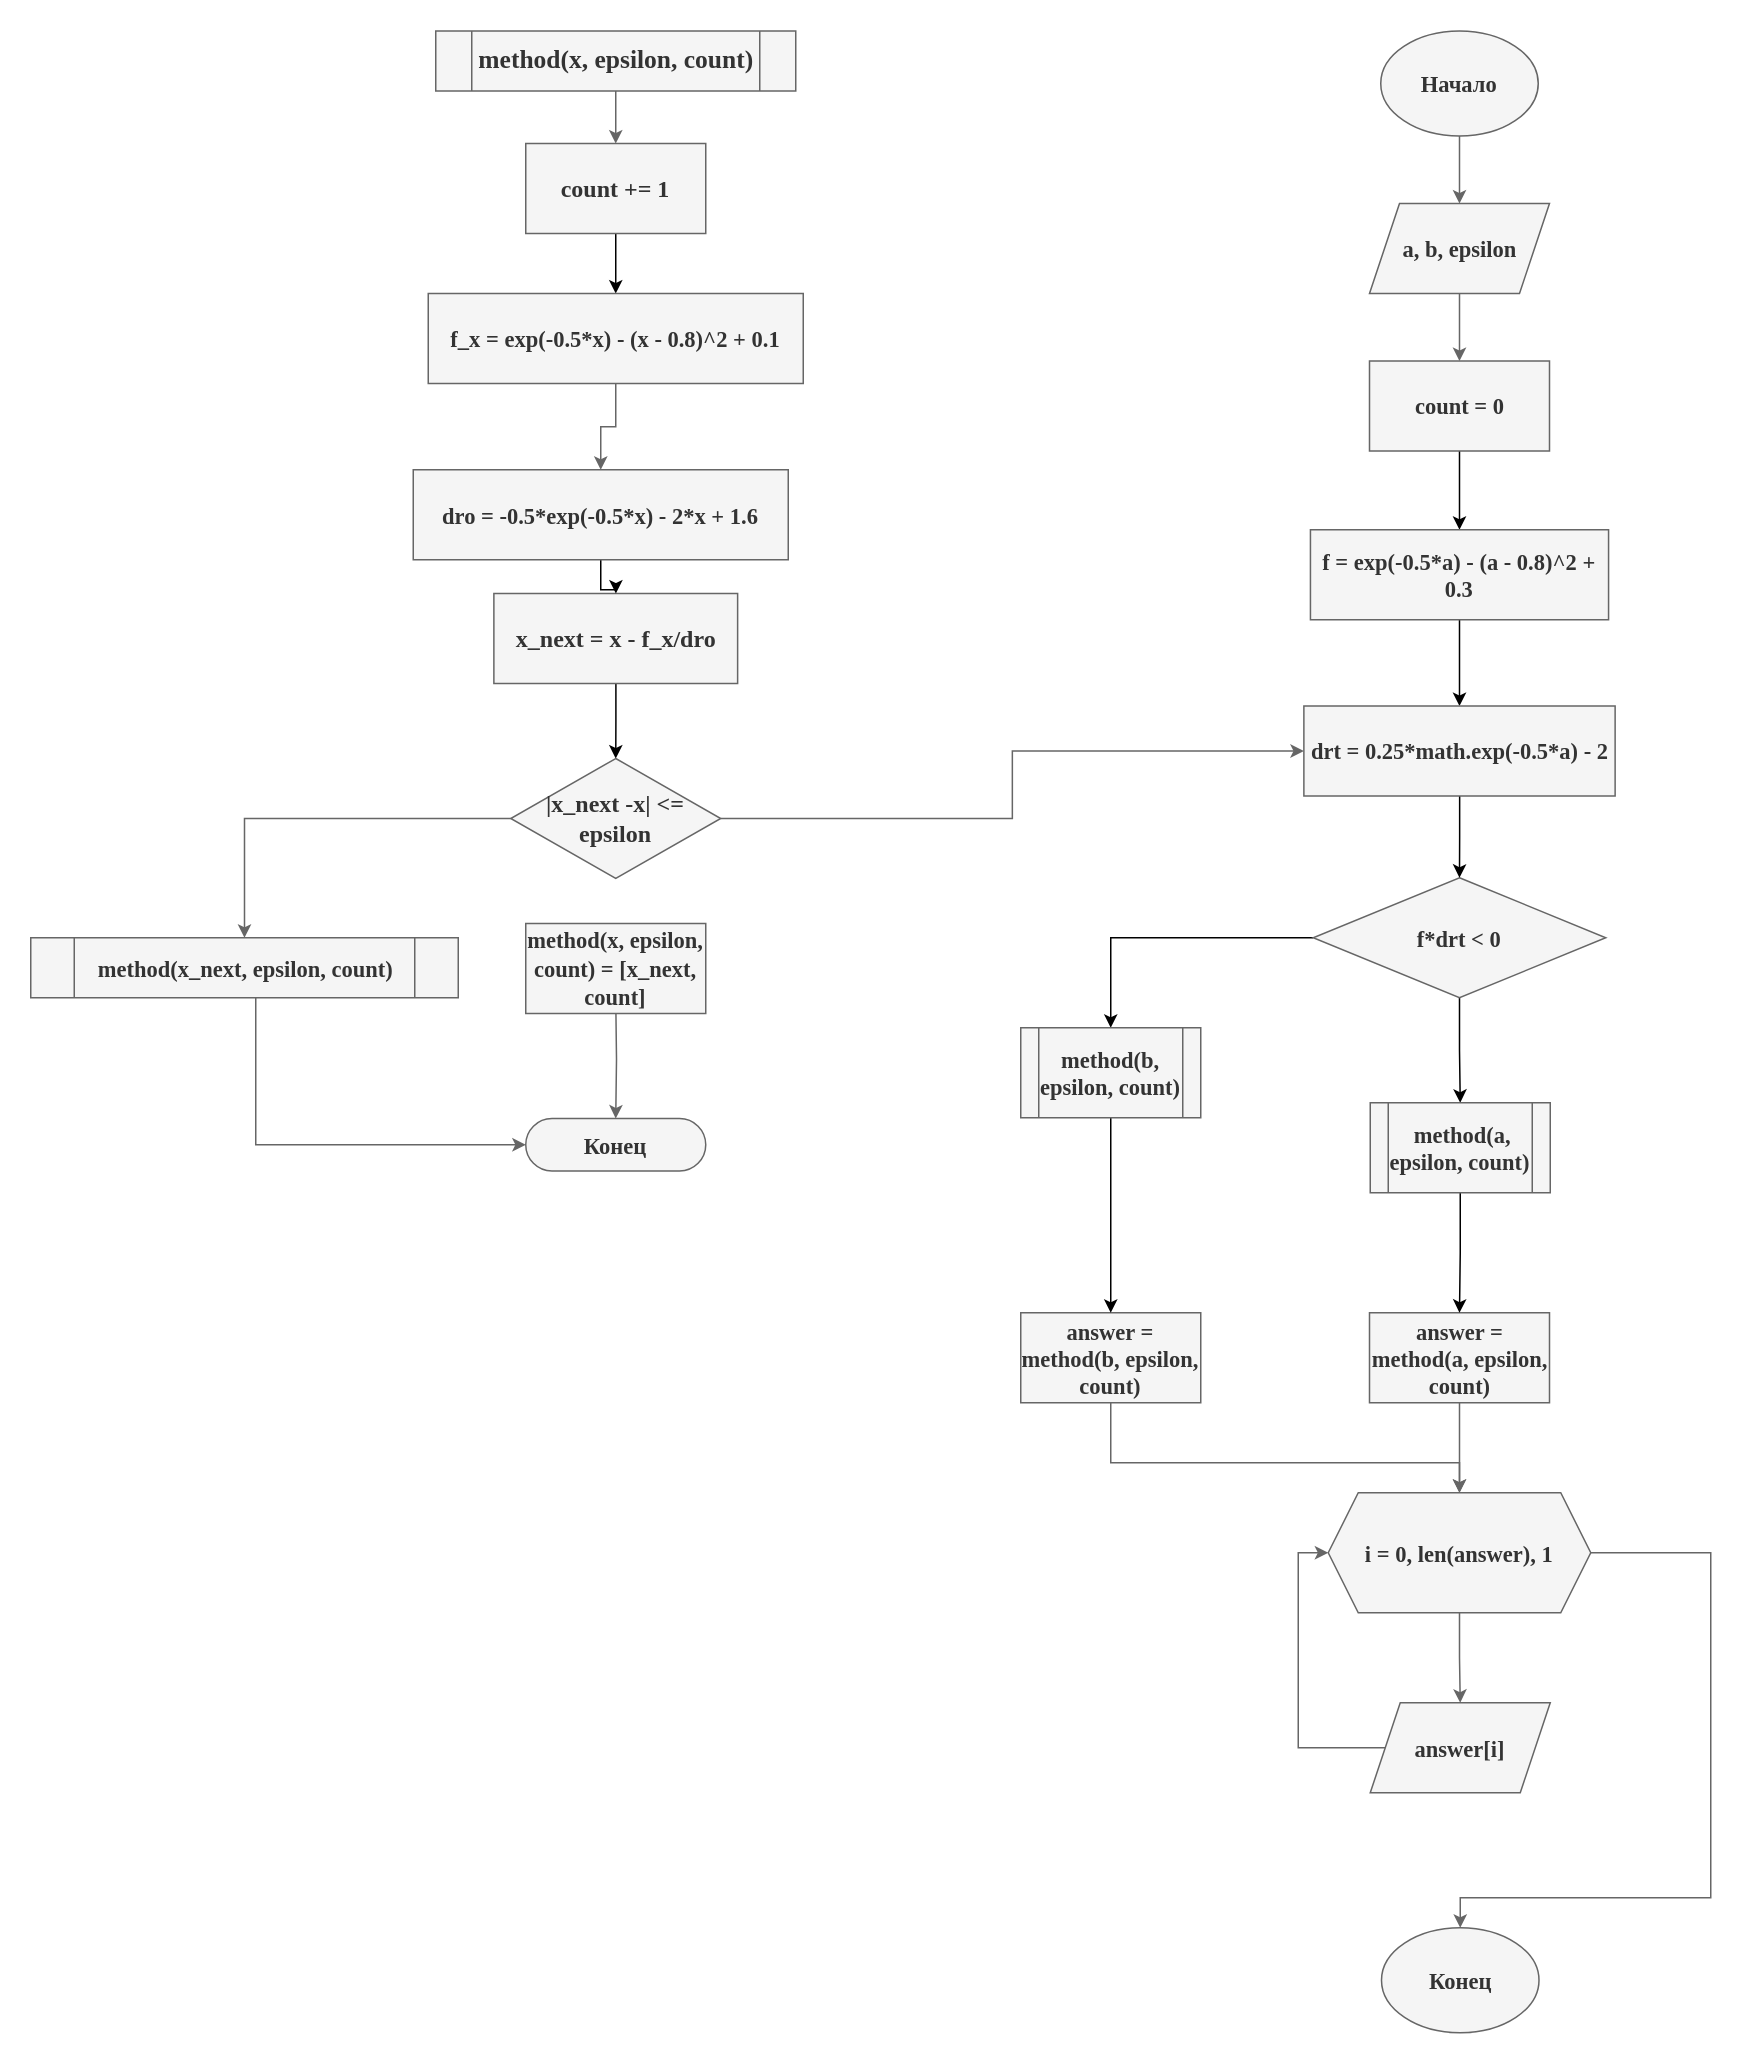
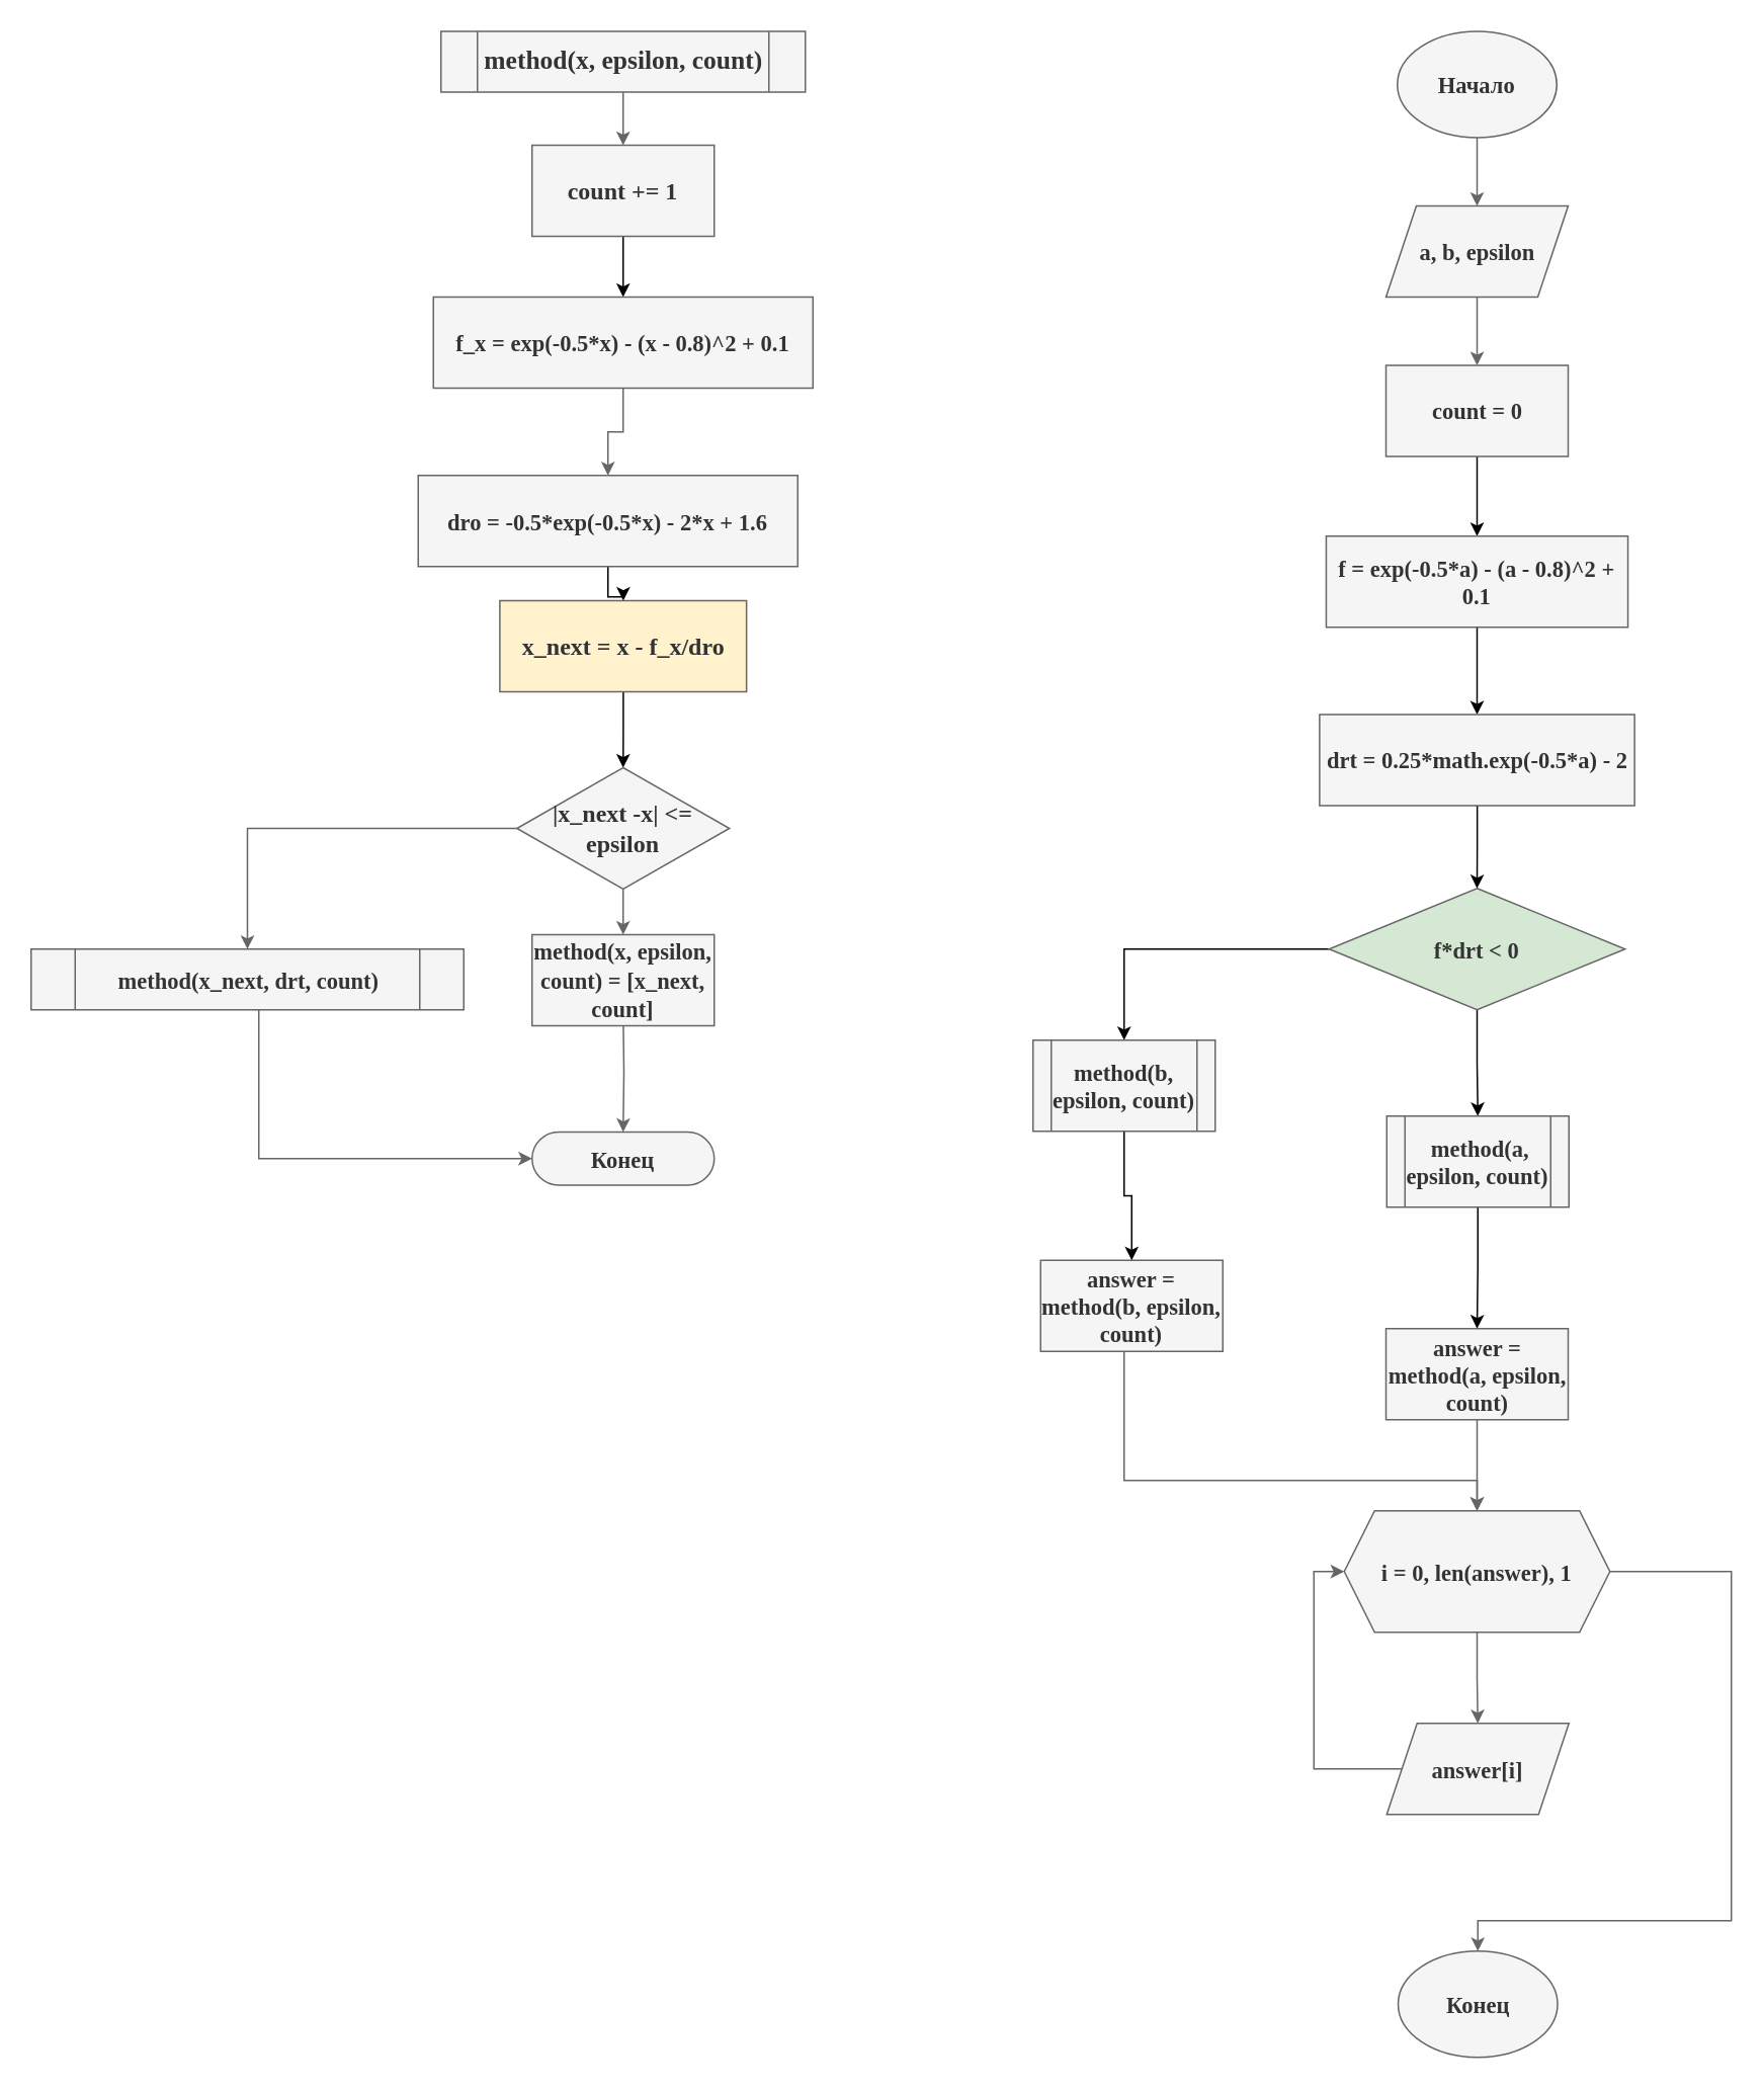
- <mxCell id="40" value="f = exp(-0.5*a) - (a - 0.8)^2 + 0.3" style="whiteSpace=wrap;html=1;backgroundOutline=1;strokeColor=#666666;strokeWidth=1;fontFamily=Times New Roman;fontSize=15;fontStyle=1;fillColor=#f5f5f5;fontColor=#333333;" parent="1" vertex="1"><mxGeometry x="873.13" y="352.5" width="198.75" height="60" as="geometry" /></mxCell>
+ <mxCell id="40" value="f = exp(-0.5*a) - (a - 0.8)^2 + 0.1" style="whiteSpace=wrap;html=1;backgroundOutline=1;strokeColor=#666666;strokeWidth=1;fontFamily=Times New Roman;fontSize=15;fontStyle=1;fillColor=#f5f5f5;fontColor=#333333;" parent="1" vertex="1"><mxGeometry x="873.13" y="352.5" width="198.75" height="60" as="geometry" /></mxCell>
- <mxCell id="9" value="x_next = x - f_x/dro" style="rounded=0;whiteSpace=wrap;html=1;strokeColor=#666666;strokeWidth=1;fontFamily=Times New Roman;fontSize=16;fillColor=#f5f5f5;fontColor=#333333;fontStyle=1" parent="1" vertex="1"><mxGeometry x="328.75" y="395" width="162.5" height="60" as="geometry" /></mxCell>
+ <mxCell id="9" value="x_next = x - f_x/dro" style="rounded=0;whiteSpace=wrap;html=1;strokeColor=#666666;strokeWidth=1;fontFamily=Times New Roman;fontSize=16;fillColor=#fff2cc;fontColor=#333333;fontStyle=1;" parent="1" vertex="1"><mxGeometry x="328.75" y="395" width="162.5" height="60" as="geometry" /></mxCell>
- <mxCell id="11" value="" style="edgeStyle=orthogonalEdgeStyle;rounded=0;orthogonalLoop=1;jettySize=auto;html=1;strokeColor=#666666;strokeWidth=1;fontFamily=Times New Roman;fontSize=16;fillColor=#f5f5f5;fontStyle=1;" parent="1" source="12" target="42" edge="1"><mxGeometry relative="1" as="geometry" /></mxCell>
+ <mxCell id="11" value="" style="edgeStyle=orthogonalEdgeStyle;rounded=0;orthogonalLoop=1;jettySize=auto;html=1;strokeColor=#666666;strokeWidth=1;fontFamily=Times New Roman;fontSize=16;fillColor=#f5f5f5;fontStyle=1" parent="1" source="12" target="15" edge="1"><mxGeometry relative="1" as="geometry" /></mxCell>
- <mxCell id="24" value="f*drt &amp;lt; 0" style="rhombus;whiteSpace=wrap;html=1;strokeColor=#666666;strokeWidth=1;fontFamily=Times New Roman;fontSize=15;fillColor=#f5f5f5;fontColor=#333333;fontStyle=1" parent="1" vertex="1"><mxGeometry x="875" y="584.5" width="195" height="80" as="geometry" /></mxCell>
+ <mxCell id="24" value="f*drt &amp;lt; 0" style="rhombus;whiteSpace=wrap;html=1;strokeColor=#666666;strokeWidth=1;fontFamily=Times New Roman;fontSize=15;fillColor=#d5e8d4;fontColor=#333333;fontStyle=1;" parent="1" vertex="1"><mxGeometry x="875" y="584.5" width="195" height="80" as="geometry" /></mxCell>
- <mxCell id="14" value="&lt;span style=&quot;font-size: 15px;&quot;&gt;method(x_next, epsilon, count)&lt;/span&gt;" style="shape=process;html=1;backgroundOutline=1;strokeWidth=1;fontFamily=Times New Roman;fontSize=15;fillColor=#f5f5f5;strokeColor=#666666;fontColor=#333333;fontStyle=1" parent="1" vertex="1"><mxGeometry x="20" y="624.5" width="285" height="40" as="geometry" /></mxCell>
+ <mxCell id="14" value="&lt;span style=&quot;font-size: 15px;&quot;&gt;method(x_next, drt, count)&lt;/span&gt;" style="shape=process;html=1;backgroundOutline=1;strokeWidth=1;fontFamily=Times New Roman;fontSize=15;fillColor=#f5f5f5;strokeColor=#666666;fontColor=#333333;fontStyle=1" parent="1" vertex="1"><mxGeometry x="20" y="624.5" width="285" height="40" as="geometry" /></mxCell>
- <mxCell id="28" value="&lt;span&gt;answer = method(b, epsilon, count)&lt;/span&gt;" style="whiteSpace=wrap;html=1;backgroundOutline=1;strokeColor=#666666;strokeWidth=1;fontFamily=Times New Roman;fontSize=15;fillColor=#f5f5f5;fontColor=#333333;fontStyle=1" parent="1" vertex="1"><mxGeometry x="680" y="874.5" width="120" height="60" as="geometry" /></mxCell>
+ <mxCell id="28" value="&lt;span&gt;answer = method(b, epsilon, count)&lt;/span&gt;" style="whiteSpace=wrap;html=1;backgroundOutline=1;strokeColor=#666666;strokeWidth=1;fontFamily=Times New Roman;fontSize=15;fillColor=#f5f5f5;fontColor=#333333;fontStyle=1" parent="1" vertex="1"><mxGeometry x="685" y="829.5" width="120" height="60" as="geometry" /></mxCell>
